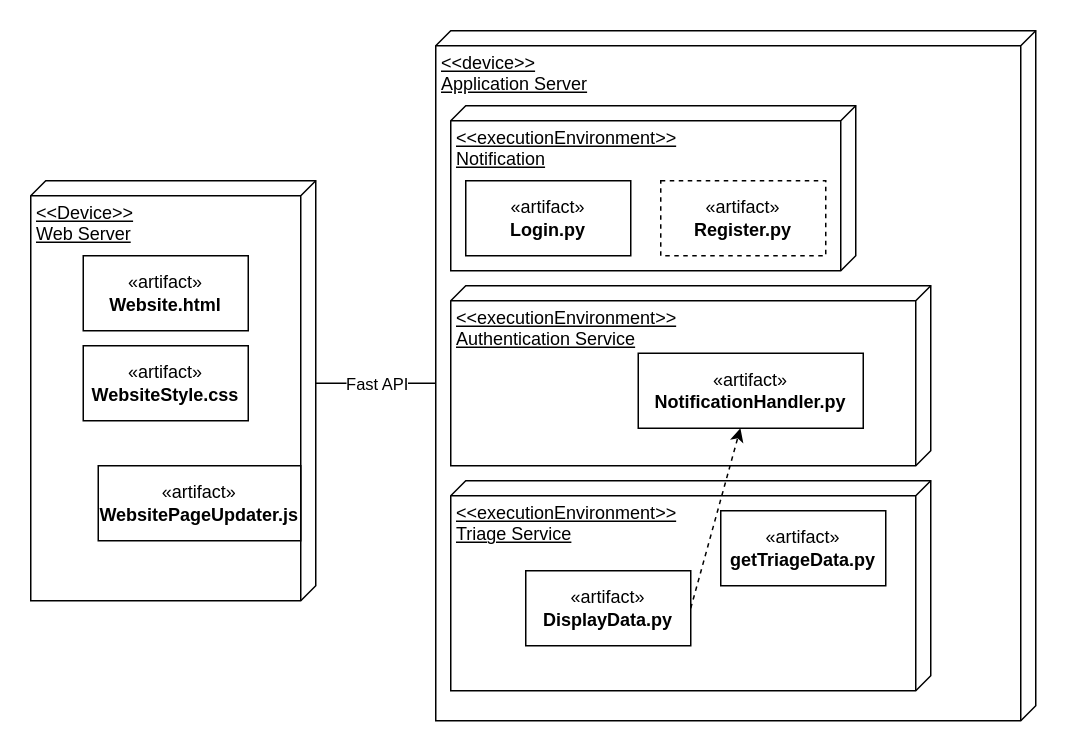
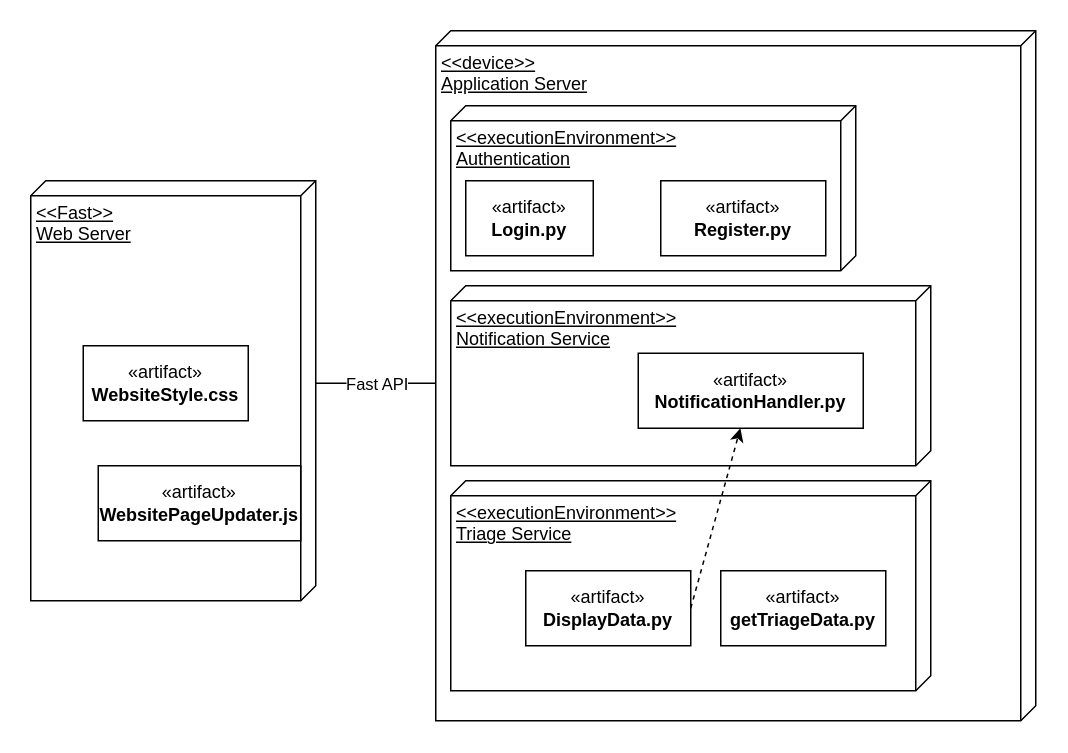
- <mxCell id="3" value="&lt;div&gt;&amp;lt;&amp;lt;executionEnvironment&amp;gt;&amp;gt;&lt;/div&gt;&lt;div&gt;Notification&lt;/div&gt;" style="verticalAlign=top;align=left;spacingTop=8;spacingLeft=2;spacingRight=12;shape=cube;size=10;direction=south;fontStyle=4;html=1;whiteSpace=wrap;" parent="1" vertex="1"><mxGeometry x="300" y="70" width="270" height="110" as="geometry" /></mxCell>
+ <mxCell id="3" value="&lt;div&gt;&amp;lt;&amp;lt;executionEnvironment&amp;gt;&amp;gt;&lt;/div&gt;&lt;div&gt;Authentication&lt;/div&gt;" style="verticalAlign=top;align=left;spacingTop=8;spacingLeft=2;spacingRight=12;shape=cube;size=10;direction=south;fontStyle=4;html=1;whiteSpace=wrap;" parent="1" vertex="1"><mxGeometry x="300" y="70" width="270" height="110" as="geometry" /></mxCell>
- <mxCell id="4" value="«artifact»&lt;br&gt;&lt;b&gt;Login.py&lt;br&gt;&lt;/b&gt;" style="html=1;whiteSpace=wrap;" parent="1" vertex="1"><mxGeometry x="310" y="120" width="110" height="50" as="geometry" /></mxCell>
+ <mxCell id="4" value="«artifact»&lt;br&gt;&lt;b&gt;Login.py&lt;br&gt;&lt;/b&gt;" style="html=1;whiteSpace=wrap;" parent="1" vertex="1"><mxGeometry x="310" y="120" width="85" height="50" as="geometry" /></mxCell>
- <mxCell id="5" value="«artifact»&lt;br&gt;&lt;b&gt;Register.py&lt;/b&gt;" style="html=1;whiteSpace=wrap;dashed=1;" parent="1" vertex="1"><mxGeometry x="440" y="120" width="110" height="50" as="geometry" /></mxCell>
+ <mxCell id="5" value="«artifact»&lt;br&gt;&lt;b&gt;Register.py&lt;/b&gt;" style="html=1;whiteSpace=wrap;" parent="1" vertex="1"><mxGeometry x="440" y="120" width="110" height="50" as="geometry" /></mxCell>
- <mxCell id="13" value="&lt;div&gt;&amp;lt;&amp;lt;Device&amp;gt;&amp;gt;&lt;/div&gt;&lt;div&gt;Web Server&lt;br&gt;&lt;/div&gt;" style="verticalAlign=top;align=left;spacingTop=8;spacingLeft=2;spacingRight=12;shape=cube;size=10;direction=south;fontStyle=4;html=1;whiteSpace=wrap;" parent="1" vertex="1"><mxGeometry x="20" y="120" width="190" height="280" as="geometry" /></mxCell>
+ <mxCell id="13" value="&lt;div&gt;&amp;lt;&amp;lt;Fast&amp;gt;&amp;gt;&lt;/div&gt;&lt;div&gt;Web Server&lt;br&gt;&lt;/div&gt;" style="verticalAlign=top;align=left;spacingTop=8;spacingLeft=2;spacingRight=12;shape=cube;size=10;direction=south;fontStyle=4;html=1;whiteSpace=wrap;" parent="1" vertex="1"><mxGeometry x="20" y="120" width="190" height="280" as="geometry" /></mxCell>
- <mxCell id="14" value="«artifact»&lt;br&gt;&lt;b&gt;Website.html&lt;br&gt;&lt;/b&gt;" style="html=1;whiteSpace=wrap;" parent="1" vertex="1"><mxGeometry x="55" y="170" width="110" height="50" as="geometry" /></mxCell>
- <mxCell id="6" value="&lt;div&gt;&amp;lt;&amp;lt;executionEnvironment&amp;gt;&amp;gt;&lt;/div&gt;&lt;div&gt;Authentication Service&lt;br&gt;&lt;/div&gt;" style="verticalAlign=top;align=left;spacingTop=8;spacingLeft=2;spacingRight=12;shape=cube;size=10;direction=south;fontStyle=4;html=1;whiteSpace=wrap;" parent="1" vertex="1"><mxGeometry x="300" y="190" width="320" height="120" as="geometry" /></mxCell>
+ <mxCell id="6" value="&lt;div&gt;&amp;lt;&amp;lt;executionEnvironment&amp;gt;&amp;gt;&lt;/div&gt;&lt;div&gt;Notification Service&lt;br&gt;&lt;/div&gt;" style="verticalAlign=top;align=left;spacingTop=8;spacingLeft=2;spacingRight=12;shape=cube;size=10;direction=south;fontStyle=4;html=1;whiteSpace=wrap;" parent="1" vertex="1"><mxGeometry x="300" y="190" width="320" height="120" as="geometry" /></mxCell>
- <mxCell id="9" value="«artifact»&lt;br&gt;&lt;b&gt;getTriageData.py&lt;/b&gt;" style="html=1;whiteSpace=wrap;" parent="1" vertex="1"><mxGeometry x="480" y="340" width="110" height="50" as="geometry" /></mxCell>
+ <mxCell id="9" value="«artifact»&lt;br&gt;&lt;b&gt;getTriageData.py&lt;/b&gt;" style="html=1;whiteSpace=wrap;" parent="1" vertex="1"><mxGeometry x="480" y="380" width="110" height="50" as="geometry" /></mxCell>
